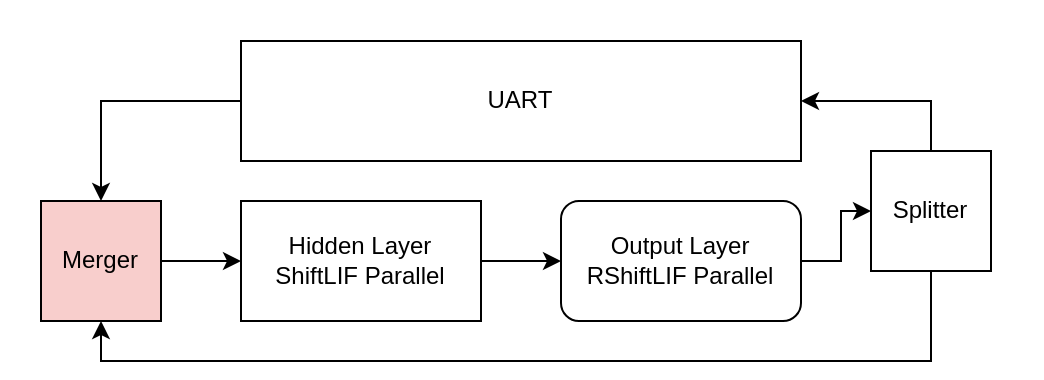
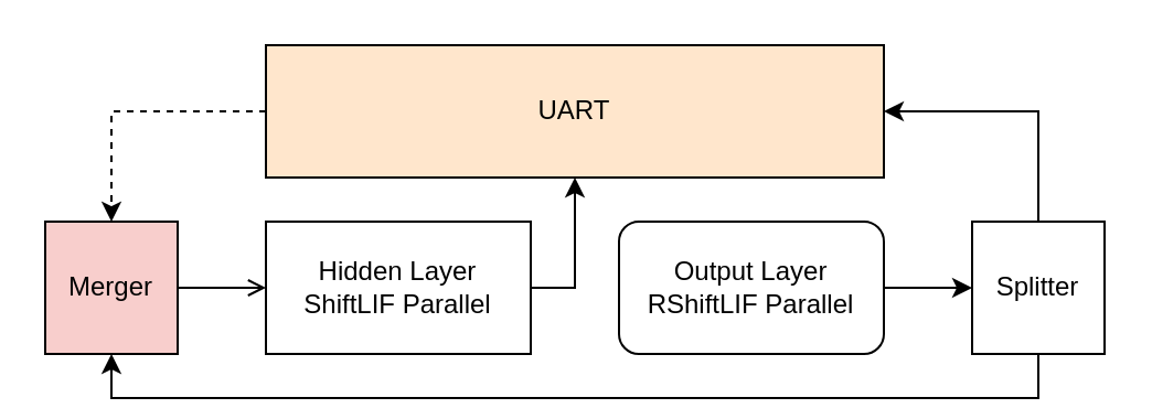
- <mxCell id="2" style="edgeStyle=orthogonalEdgeStyle;rounded=0;orthogonalLoop=1;jettySize=auto;html=1;exitX=0;exitY=0.5;exitDx=0;exitDy=0;entryX=0.5;entryY=0;entryDx=0;entryDy=0;" edge="1" parent="1" source="3" target="7"><mxGeometry relative="1" as="geometry" /></mxCell>
+ <mxCell id="2" style="edgeStyle=orthogonalEdgeStyle;rounded=0;orthogonalLoop=1;jettySize=auto;html=1;exitX=0;exitY=0.5;exitDx=0;exitDy=0;entryX=0.5;entryY=0;entryDx=0;entryDy=0;dashed=1;" edge="1" parent="1" source="3" target="7"><mxGeometry relative="1" as="geometry" /></mxCell>
- <mxCell id="3" value="UART" style="rounded=0;whiteSpace=wrap;html=1;" vertex="1" parent="1"><mxGeometry x="120" y="20" width="280" height="60" as="geometry" /></mxCell>
+ <mxCell id="3" value="UART" style="rounded=0;whiteSpace=wrap;html=1;fillColor=#ffe6cc;" vertex="1" parent="1"><mxGeometry x="120" y="20" width="280" height="60" as="geometry" /></mxCell>
- <mxCell id="12" value="Splitter" style="rounded=0;whiteSpace=wrap;html=1;" vertex="1" parent="1"><mxGeometry x="435" y="75" width="60" height="60" as="geometry" /></mxCell>
+ <mxCell id="12" value="Splitter" style="rounded=0;whiteSpace=wrap;html=1;" vertex="1" parent="1"><mxGeometry x="440" y="100" width="60" height="60" as="geometry" /></mxCell>
- <mxCell id="6" style="edgeStyle=orthogonalEdgeStyle;rounded=0;orthogonalLoop=1;jettySize=auto;html=1;exitX=1;exitY=0.5;exitDx=0;exitDy=0;entryX=0;entryY=0.5;entryDx=0;entryDy=0;" edge="1" parent="1" source="7" target="5"><mxGeometry relative="1" as="geometry" /></mxCell>
+ <mxCell id="6" style="edgeStyle=orthogonalEdgeStyle;rounded=0;orthogonalLoop=1;jettySize=auto;html=1;exitX=1;exitY=0.5;exitDx=0;exitDy=0;entryX=0;entryY=0.5;entryDx=0;entryDy=0;endArrow=open;" edge="1" parent="1" source="7" target="5"><mxGeometry relative="1" as="geometry" /></mxCell>
- <mxCell id="4" style="edgeStyle=orthogonalEdgeStyle;rounded=0;orthogonalLoop=1;jettySize=auto;html=1;exitX=1;exitY=0.5;exitDx=0;exitDy=0;entryX=0;entryY=0.5;entryDx=0;entryDy=0;" edge="1" parent="1" source="5" target="9"><mxGeometry relative="1" as="geometry" /></mxCell>
+ <mxCell id="4" style="edgeStyle=orthogonalEdgeStyle;rounded=0;orthogonalLoop=1;jettySize=auto;html=1;exitX=1;exitY=0.5;exitDx=0;exitDy=0;" edge="1" parent="1" source="5" target="3"><mxGeometry relative="1" as="geometry" /></mxCell>
